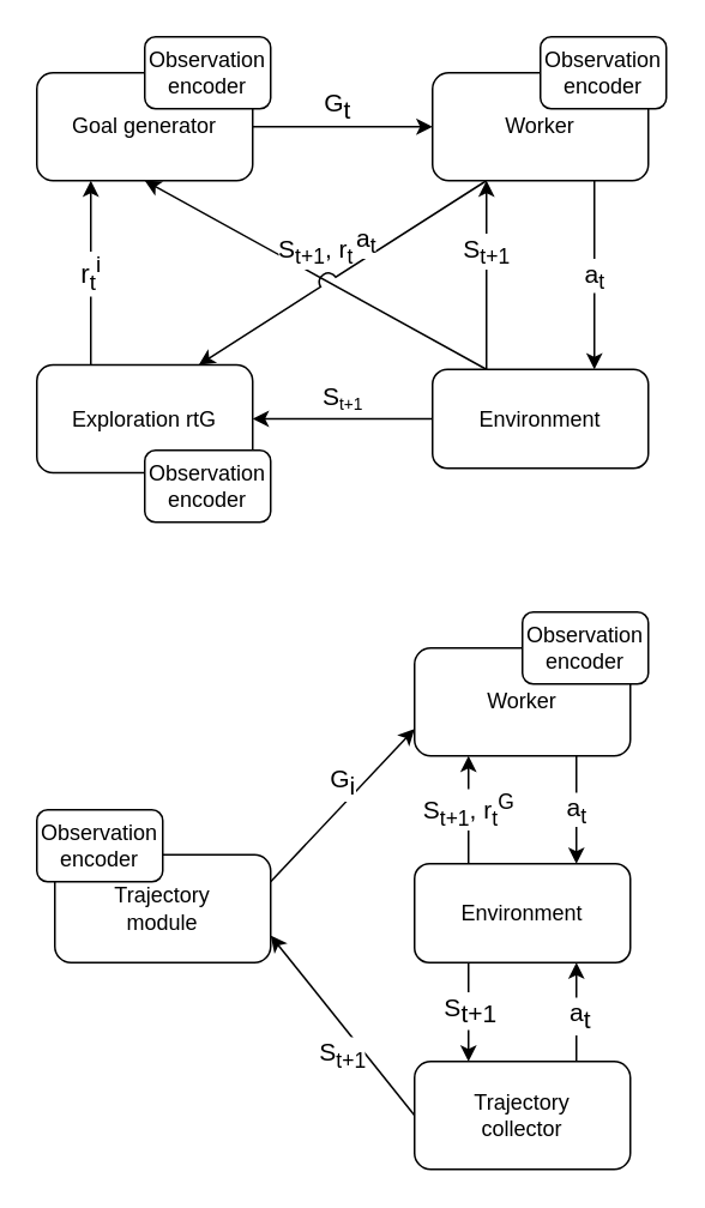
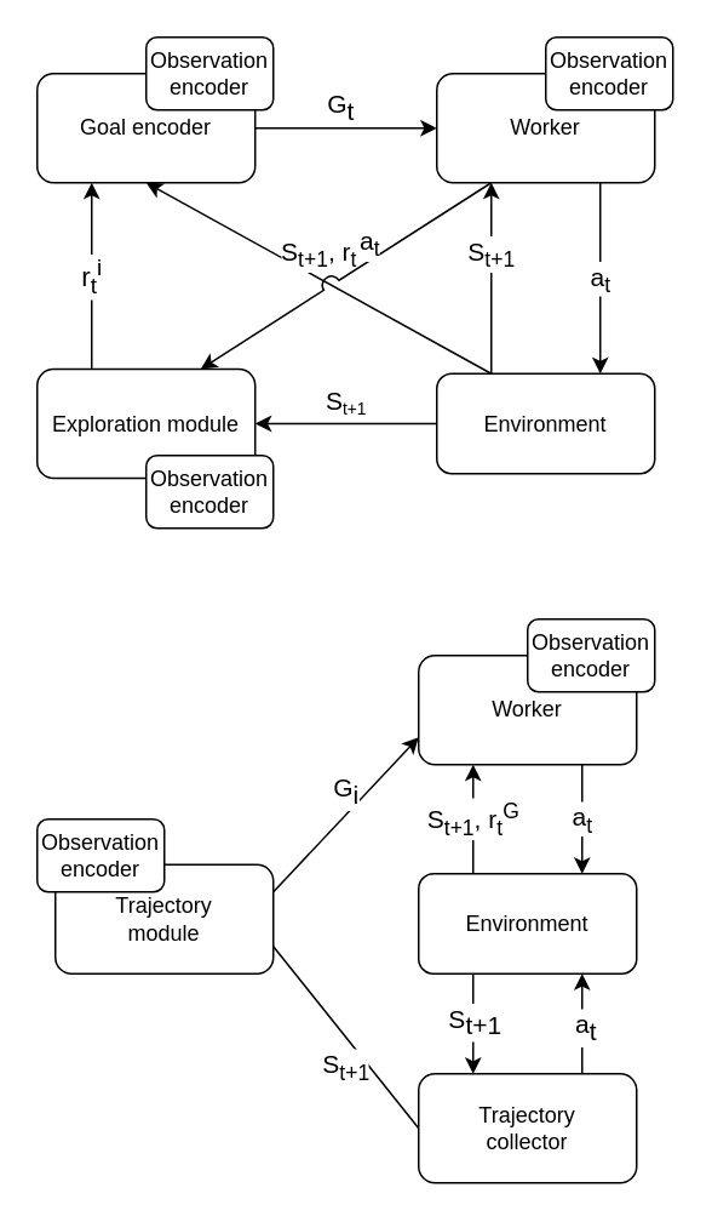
- <mxCell id="10" value="Goal generator" style="rounded=1;whiteSpace=wrap;html=1;" parent="1" vertex="1"><mxGeometry x="20" y="40" width="120" height="60" as="geometry" /></mxCell>
+ <mxCell id="10" value="Goal encoder" style="rounded=1;whiteSpace=wrap;html=1;" parent="1" vertex="1"><mxGeometry x="20" y="40" width="120" height="60" as="geometry" /></mxCell>
- <mxCell id="3" value="Exploration rtG" style="rounded=1;whiteSpace=wrap;html=1;" parent="1" vertex="1"><mxGeometry x="20" y="202.5" width="120" height="60" as="geometry" /></mxCell>
+ <mxCell id="3" value="Exploration module" style="rounded=1;whiteSpace=wrap;html=1;" parent="1" vertex="1"><mxGeometry x="20" y="202.5" width="120" height="60" as="geometry" /></mxCell>
- <mxCell id="22" value="S&lt;sub&gt;t+1&lt;/sub&gt;" style="edgeStyle=none;curved=1;jumpStyle=arc;jumpSize=10;orthogonalLoop=1;jettySize=auto;html=1;exitX=0;exitY=0.5;exitDx=0;exitDy=0;entryX=1;entryY=0.75;entryDx=0;entryDy=0;fontSize=14;verticalAlign=top;" parent="1" source="31" target="21" edge="1"><mxGeometry relative="1" as="geometry" /></mxCell>
+ <mxCell id="22" value="S&lt;sub&gt;t+1&lt;/sub&gt;" style="edgeStyle=none;curved=1;jumpStyle=arc;jumpSize=10;orthogonalLoop=1;jettySize=auto;html=1;exitX=0;exitY=0.5;exitDx=0;exitDy=0;entryX=1;entryY=0.75;entryDx=0;entryDy=0;fontSize=14;verticalAlign=top;endArrow=none;" parent="1" source="31" target="21" edge="1"><mxGeometry relative="1" as="geometry" /></mxCell>
